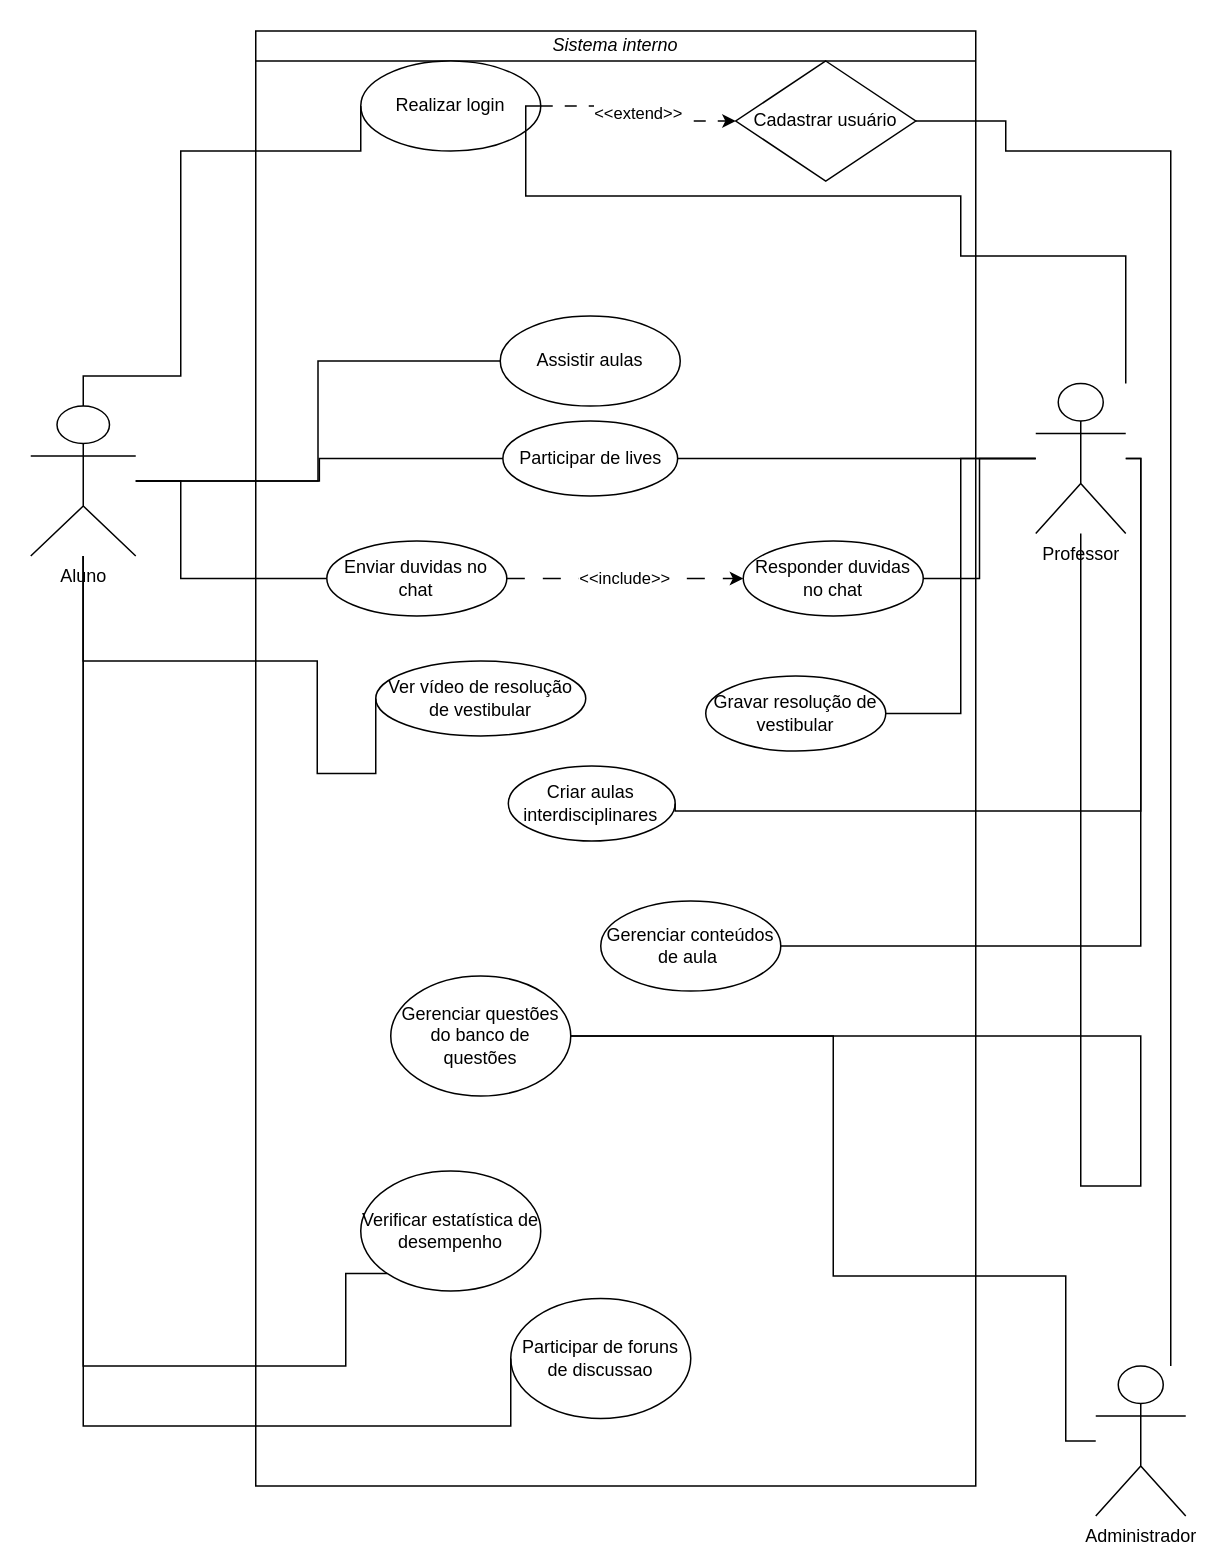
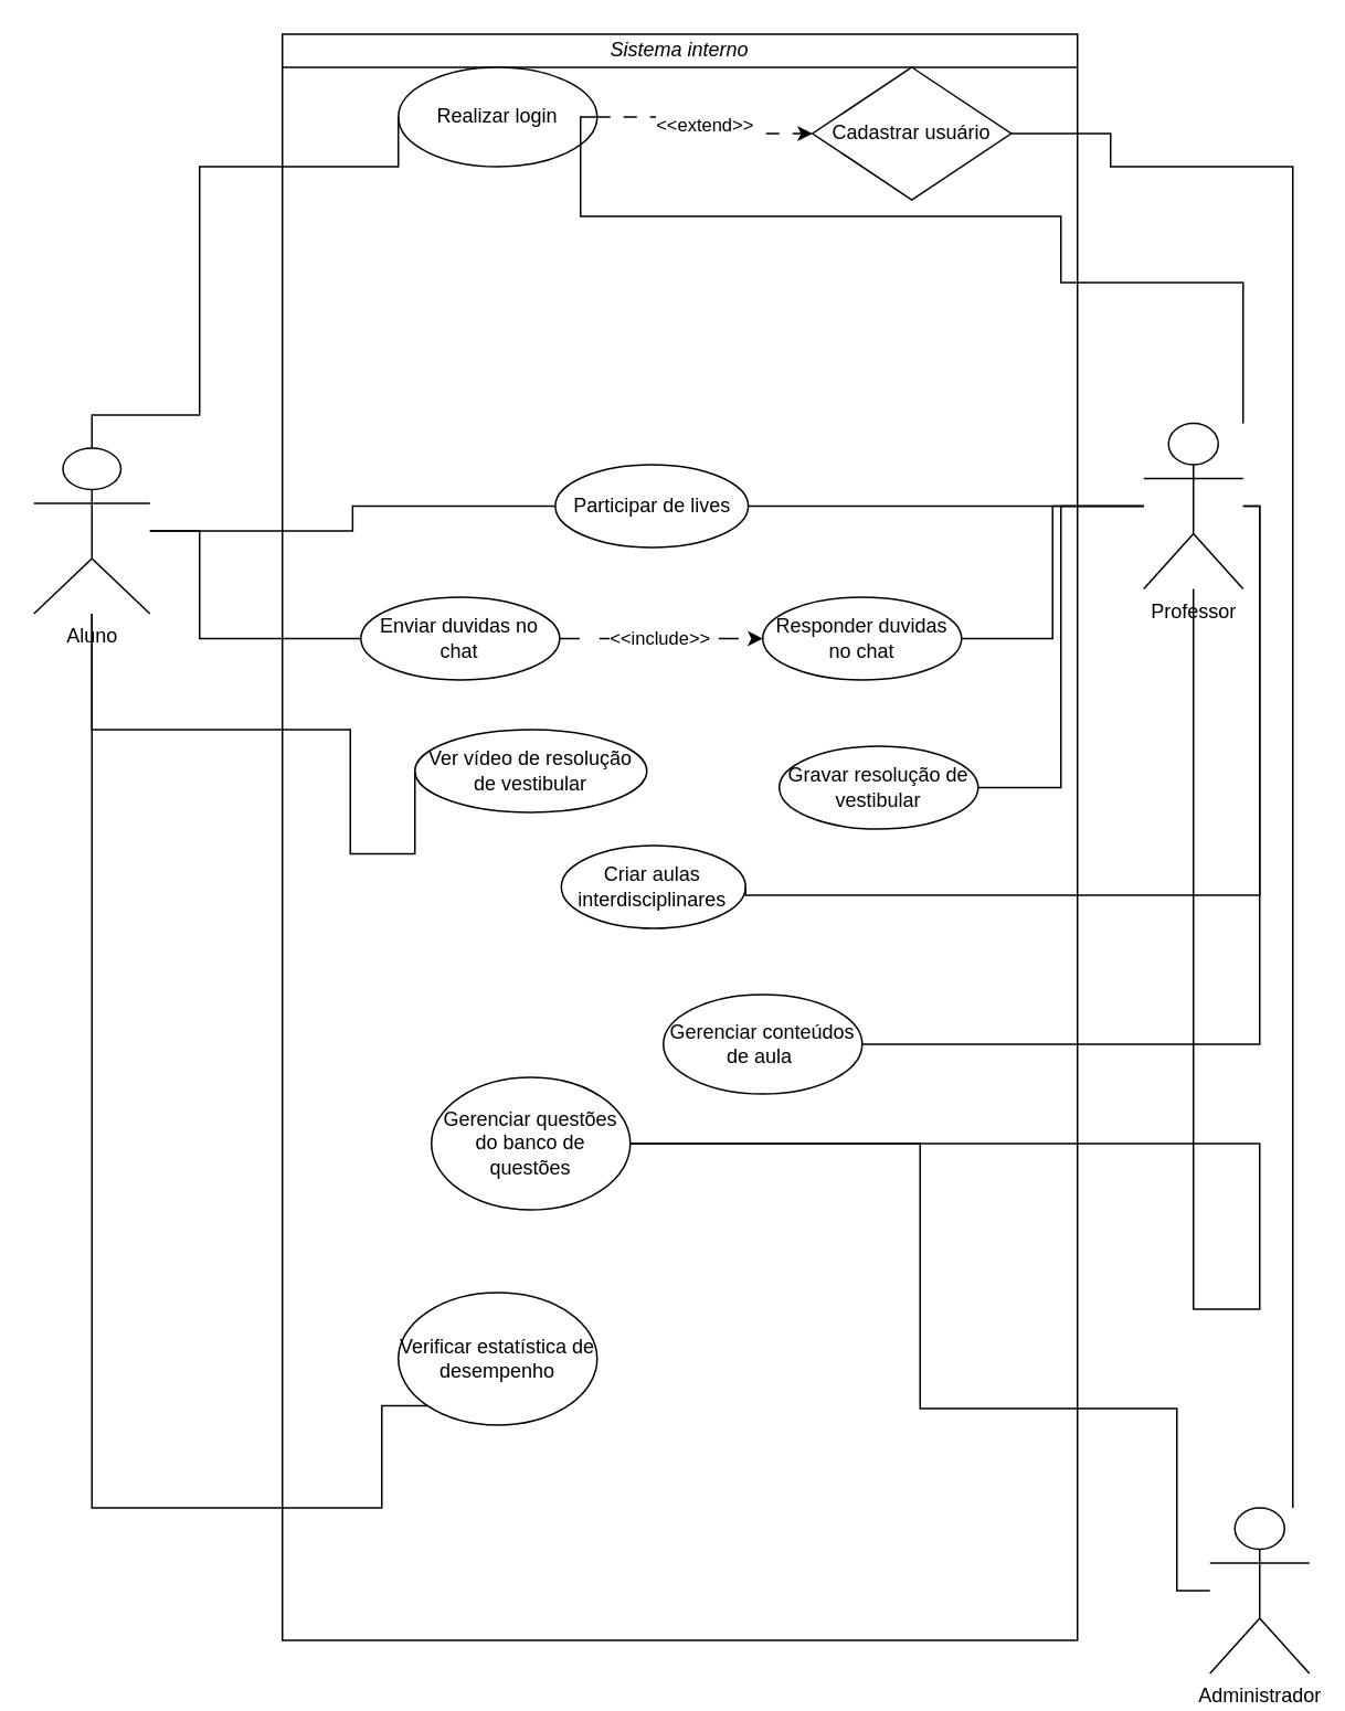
- <mxCell id="30" style="edgeStyle=orthogonalEdgeStyle;rounded=0;orthogonalLoop=1;jettySize=auto;html=1;entryX=0;entryY=0.5;entryDx=0;entryDy=0;endArrow=none;endFill=0;" parent="1" source="36" target="5" edge="1"><mxGeometry relative="1" as="geometry" /></mxCell>
- <mxCell id="5" value="Assistir aulas" style="ellipse;whiteSpace=wrap;html=1;" parent="2" vertex="1"><mxGeometry x="163" y="190" width="120" height="60" as="geometry" /></mxCell>
- <mxCell id="9" value="Responder duvidas no chat" style="ellipse;whiteSpace=wrap;html=1;" parent="2" vertex="1"><mxGeometry x="325" y="340" width="120" height="50" as="geometry" /></mxCell>
+ <mxCell id="9" value="Responder duvidas no chat" style="ellipse;whiteSpace=wrap;html=1;" parent="2" vertex="1"><mxGeometry x="290" y="340" width="120" height="50" as="geometry" /></mxCell>
- <mxCell id="15" value="Participar de foruns de discussao" style="ellipse;whiteSpace=wrap;html=1;" parent="2" vertex="1"><mxGeometry x="170" y="845" width="120" height="80" as="geometry" /></mxCell>
- <mxCell id="35" style="edgeStyle=orthogonalEdgeStyle;rounded=0;orthogonalLoop=1;jettySize=auto;html=1;entryX=0;entryY=0.5;entryDx=0;entryDy=0;endArrow=none;endFill=0;" parent="1" source="36" target="15" edge="1"><mxGeometry relative="1" as="geometry"><Array as="points"><mxPoint x="55" y="950" /><mxPoint x="340" y="950" /></Array></mxGeometry></mxCell>
